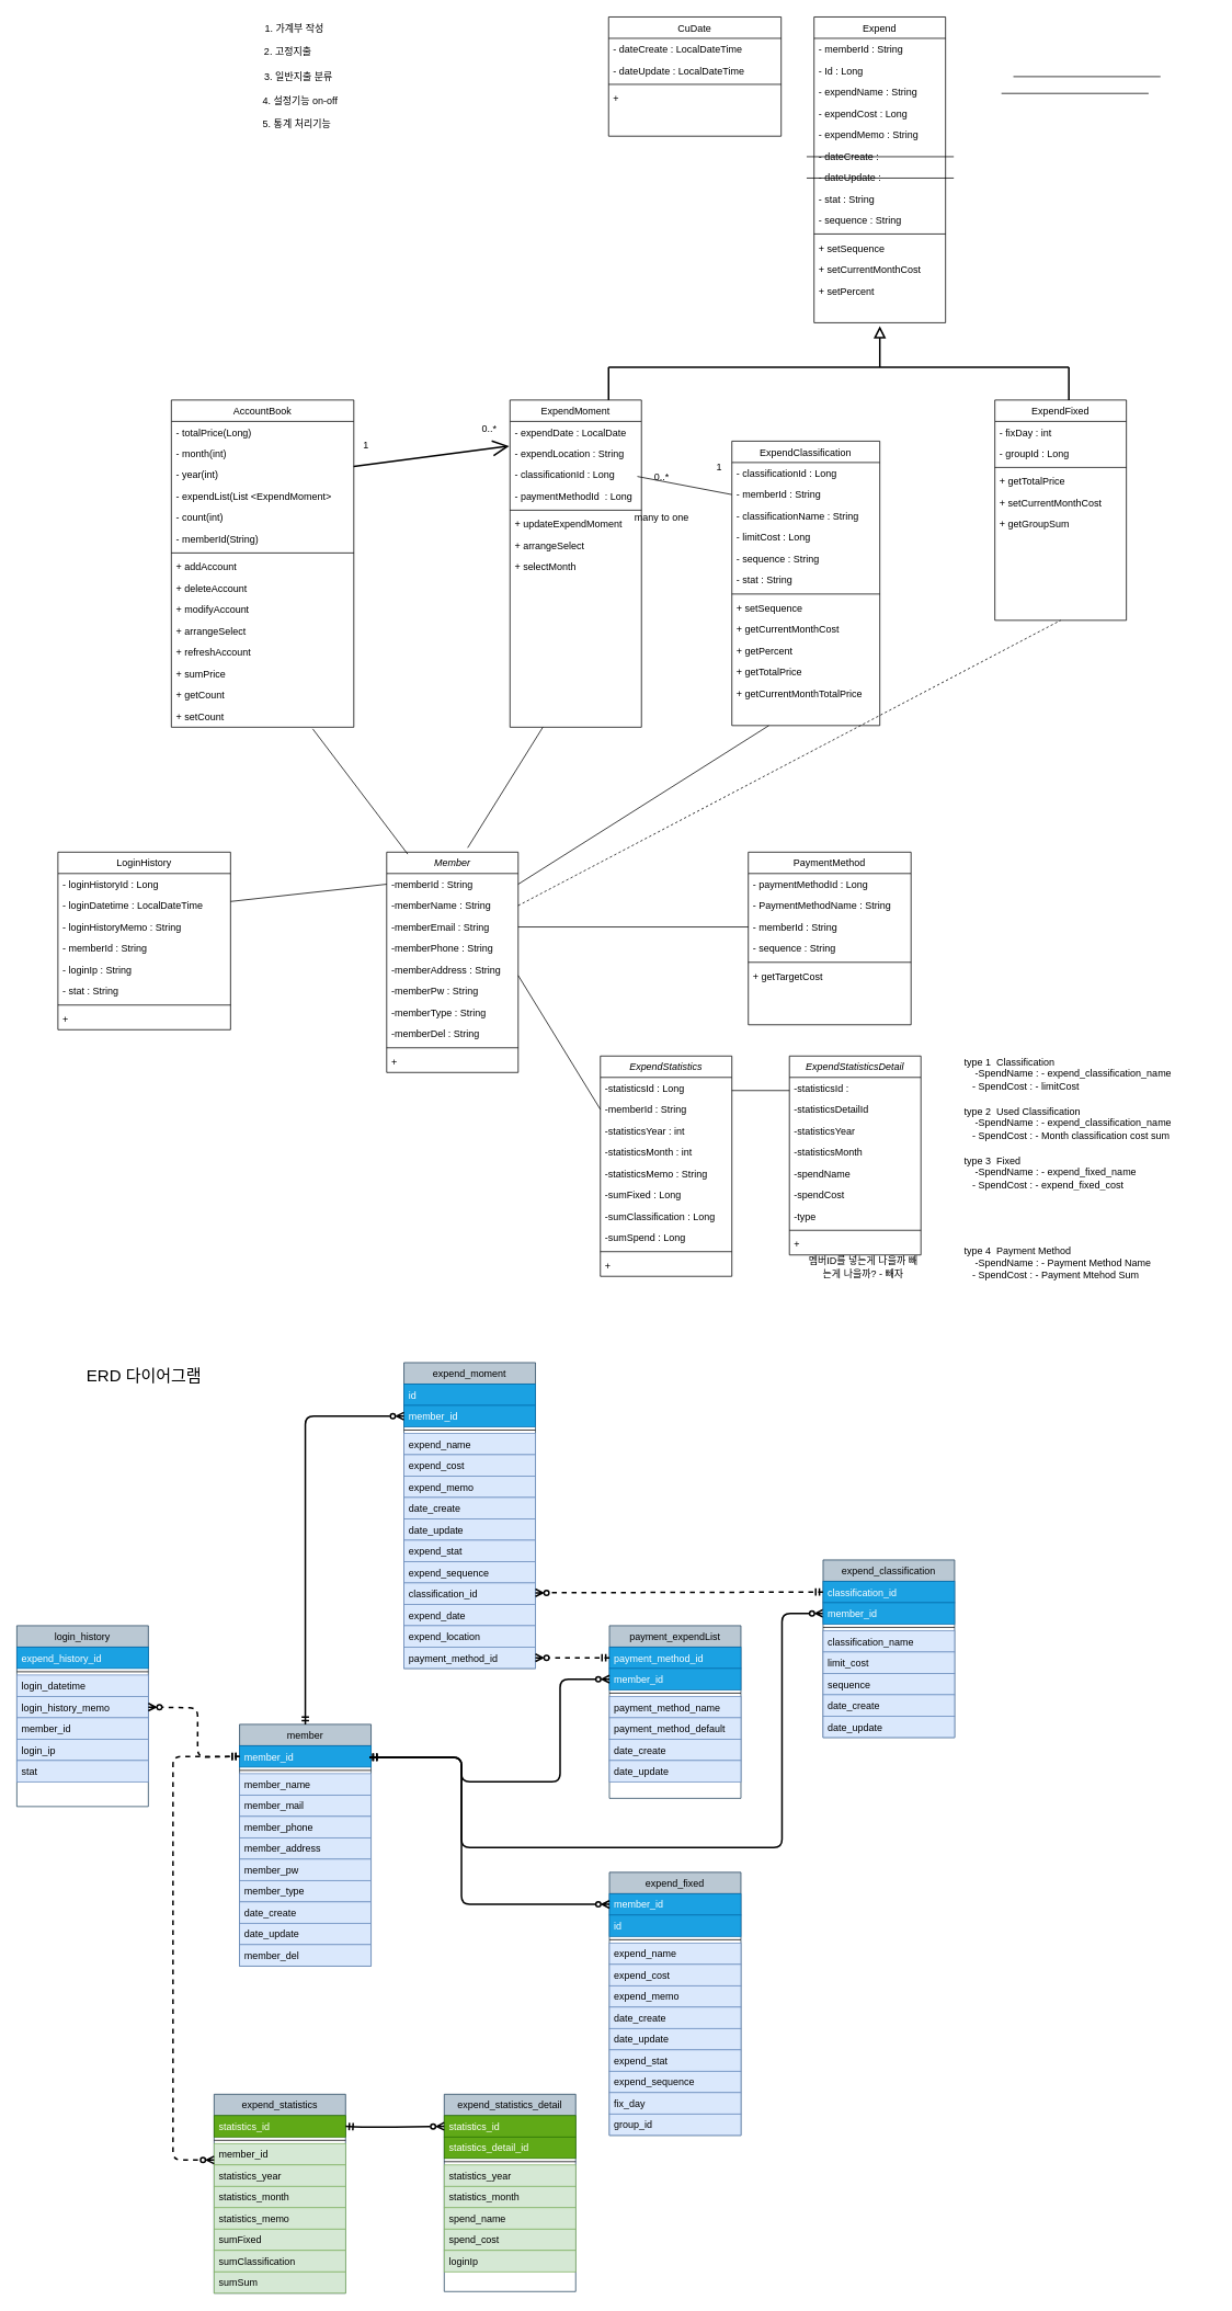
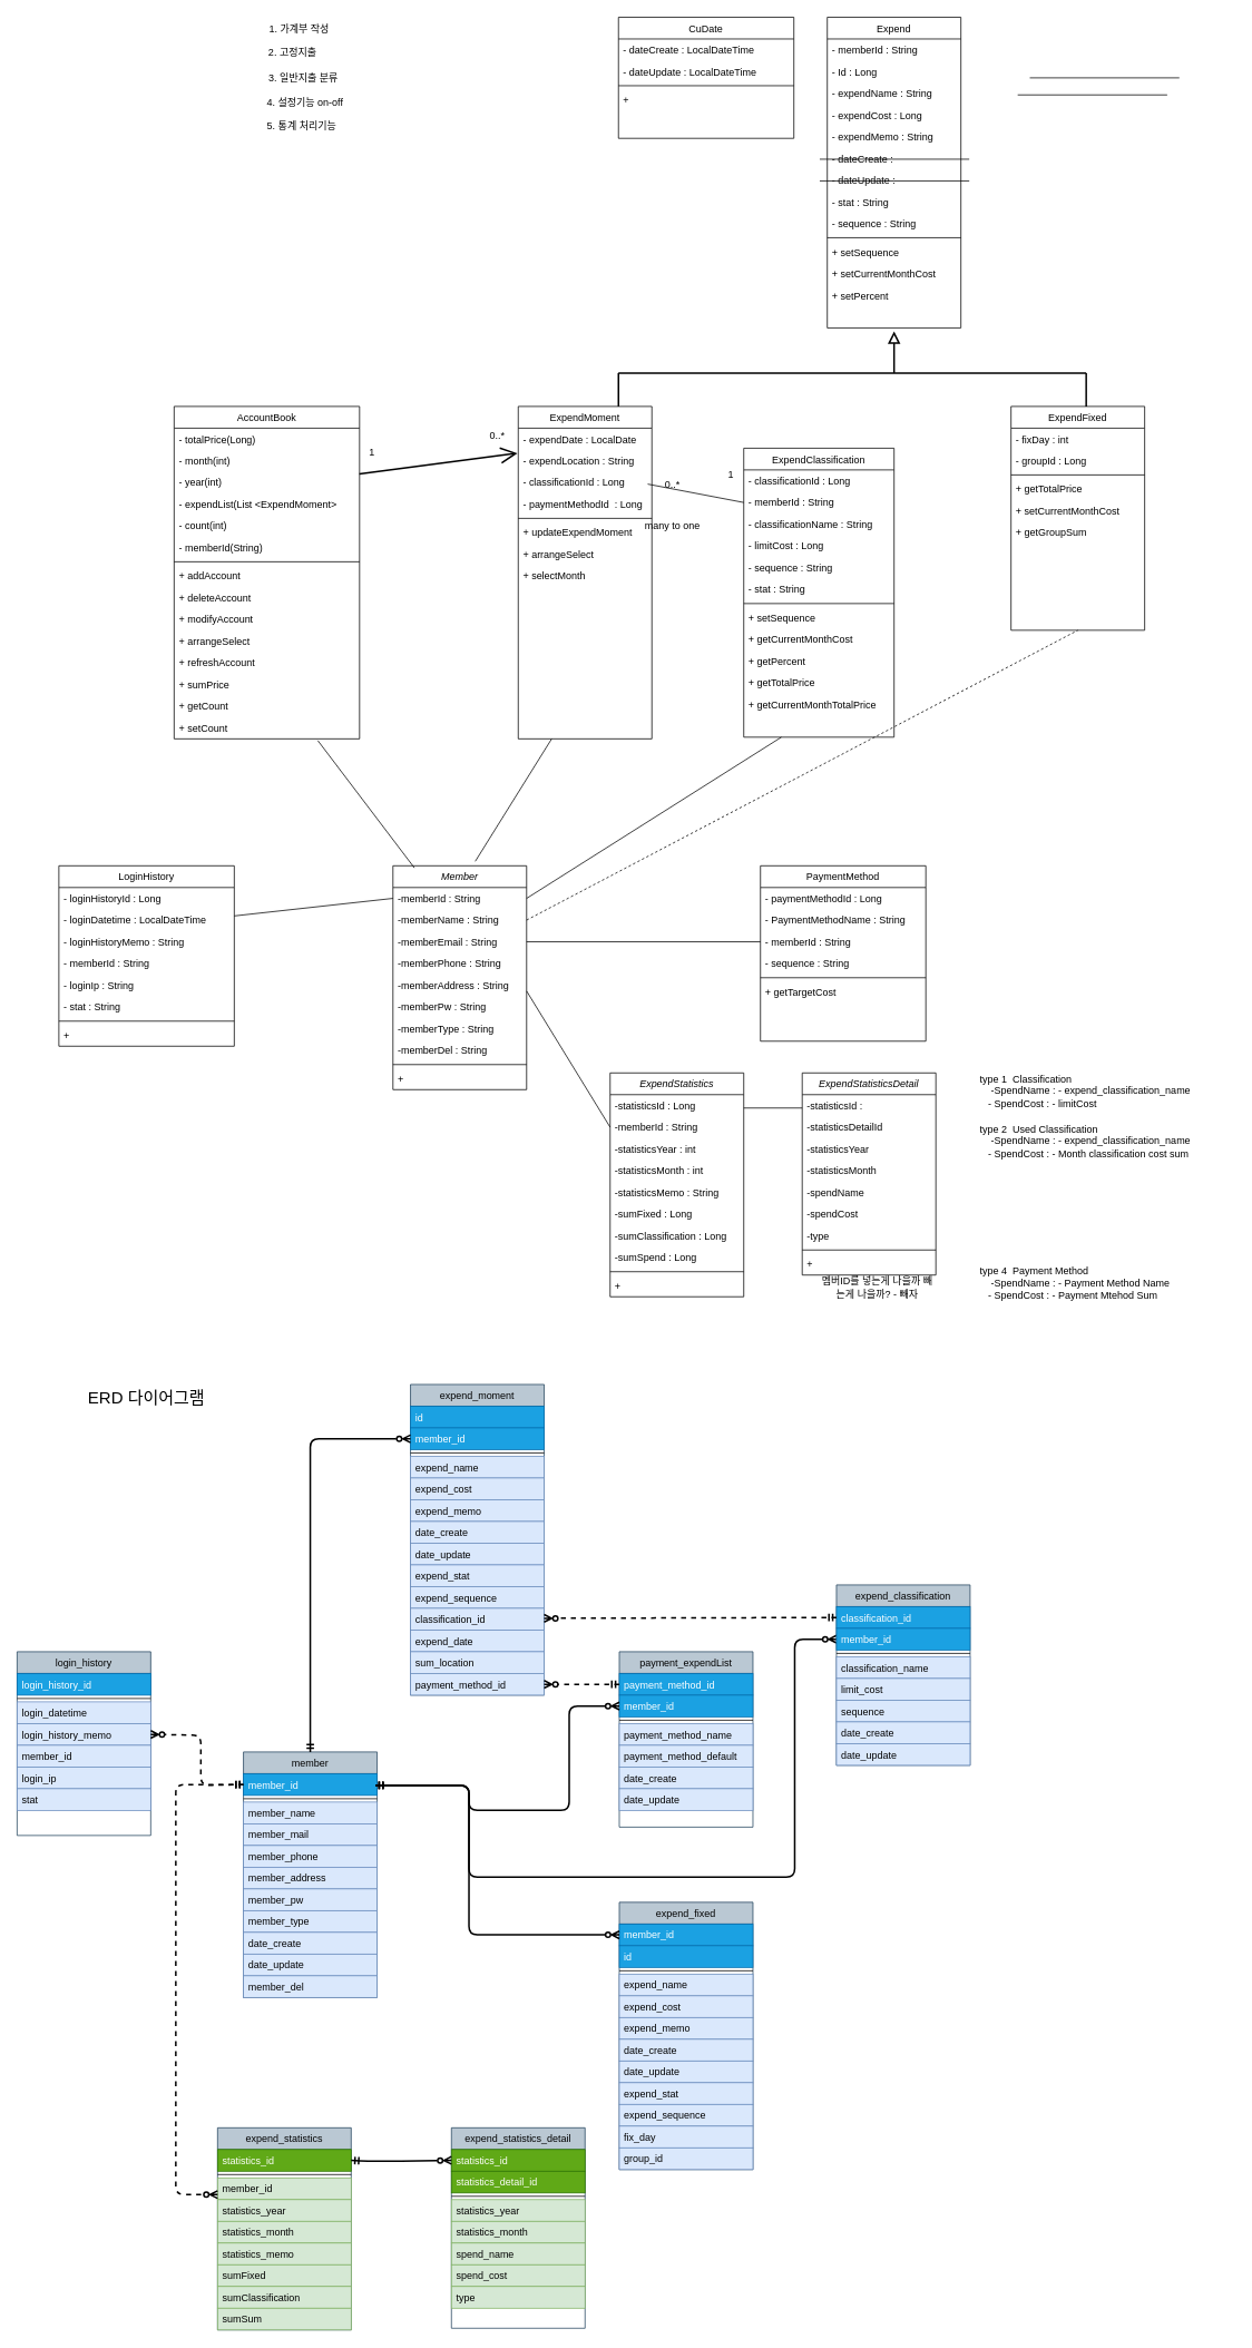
- <mxCell id="214" value="type 3&amp;nbsp;&amp;nbsp;&lt;span style=&quot;text-align: center; text-wrap: nowrap;&quot;&gt;Fixed&lt;/span&gt;&lt;div&gt;&lt;span style=&quot;text-align: center; text-wrap: nowrap;&quot;&gt;&amp;nbsp; &amp;nbsp;&amp;nbsp;&lt;/span&gt;&lt;span style=&quot;text-wrap: nowrap; background-color: initial;&quot;&gt;-SpendName :&amp;nbsp;&lt;/span&gt;&lt;span style=&quot;text-wrap: nowrap; background-color: initial;&quot;&gt;- expend_fixed_name&lt;/span&gt;&lt;/div&gt;&lt;div&gt;&lt;span style=&quot;text-wrap: nowrap; background-color: initial;&quot;&gt;&amp;nbsp; &amp;nbsp;-&amp;nbsp;&lt;/span&gt;&lt;span style=&quot;text-wrap: nowrap; background-color: initial;&quot;&gt;SpendCost :&amp;nbsp;&lt;/span&gt;&lt;span style=&quot;text-wrap: nowrap; background-color: initial;&quot;&gt;- expend_fixed_cost&lt;/span&gt;&lt;/div&gt;" style="text;strokeColor=none;fillColor=none;align=left;verticalAlign=middle;spacingLeft=4;spacingRight=4;overflow=hidden;points=[[0,0.5],[1,0.5]];portConstraint=eastwest;rotatable=0;whiteSpace=wrap;html=1;" parent="1" vertex="1"><mxGeometry x="1167" y="1396" width="310" height="60" as="geometry" /></mxCell>
- <mxCell id="143" value="expend_location" style="text;align=left;verticalAlign=top;spacingLeft=4;spacingRight=4;overflow=hidden;rotatable=0;points=[[0,0.5],[1,0.5]];portConstraint=eastwest;fillColor=#dae8fc;strokeColor=#6c8ebf;" parent="130" vertex="1"><mxGeometry y="320" width="160" height="26" as="geometry" /></mxCell>
+ <mxCell id="143" value="sum_location" style="text;align=left;verticalAlign=top;spacingLeft=4;spacingRight=4;overflow=hidden;rotatable=0;points=[[0,0.5],[1,0.5]];portConstraint=eastwest;fillColor=#dae8fc;strokeColor=#6c8ebf;" parent="130" vertex="1"><mxGeometry y="320" width="160" height="26" as="geometry" /></mxCell>
- <mxCell id="185" value="expend_history_id" style="text;align=left;verticalAlign=top;spacingLeft=4;spacingRight=4;overflow=hidden;rotatable=0;points=[[0,0.5],[1,0.5]];portConstraint=eastwest;fillColor=#1ba1e2;strokeColor=#006EAF;fontColor=#ffffff;" parent="184" vertex="1"><mxGeometry y="26" width="160" height="26" as="geometry" /></mxCell>
+ <mxCell id="185" value="login_history_id" style="text;align=left;verticalAlign=top;spacingLeft=4;spacingRight=4;overflow=hidden;rotatable=0;points=[[0,0.5],[1,0.5]];portConstraint=eastwest;fillColor=#1ba1e2;strokeColor=#006EAF;fontColor=#ffffff;" parent="184" vertex="1"><mxGeometry y="26" width="160" height="26" as="geometry" /></mxCell>
- <mxCell id="228" value="loginIp" style="text;align=left;verticalAlign=top;spacingLeft=4;spacingRight=4;overflow=hidden;rotatable=0;points=[[0,0.5],[1,0.5]];portConstraint=eastwest;fillColor=#d5e8d4;strokeColor=#82b366;" parent="220" vertex="1"><mxGeometry y="190" width="160" height="26" as="geometry" /></mxCell>
+ <mxCell id="228" value="type" style="text;align=left;verticalAlign=top;spacingLeft=4;spacingRight=4;overflow=hidden;rotatable=0;points=[[0,0.5],[1,0.5]];portConstraint=eastwest;fillColor=#d5e8d4;strokeColor=#82b366;" parent="220" vertex="1"><mxGeometry y="190" width="160" height="26" as="geometry" /></mxCell>
